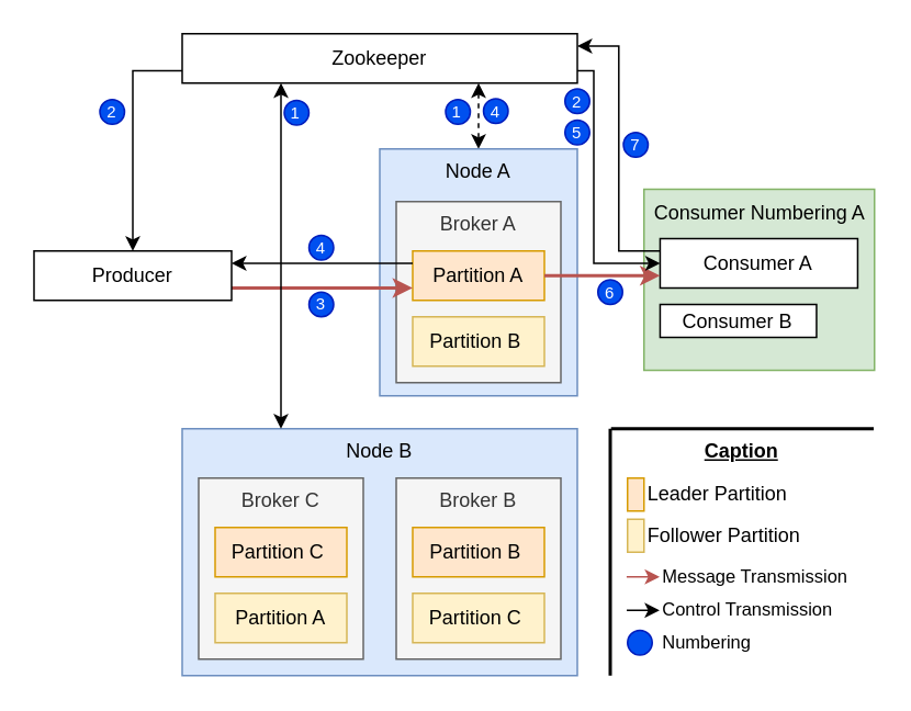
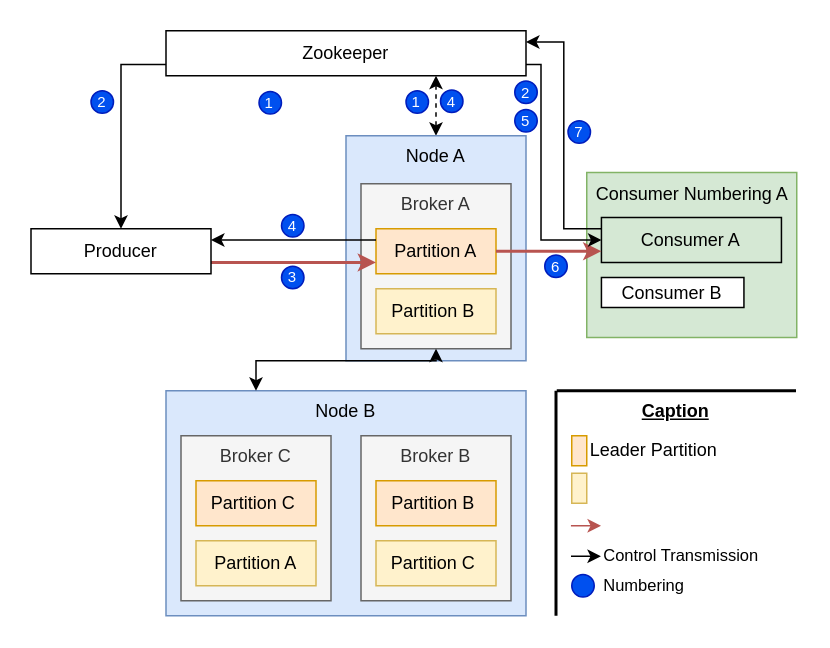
- <mxCell id="36" style="edgeStyle=orthogonalEdgeStyle;rounded=0;orthogonalLoop=1;jettySize=auto;html=1;exitX=0.25;exitY=0;exitDx=0;exitDy=0;entryX=0.25;entryY=1;entryDx=0;entryDy=0;startArrow=classic;startFill=1;" parent="1" source="12" target="4" edge="1"><mxGeometry relative="1" as="geometry" /></mxCell>
+ <mxCell id="36" style="edgeStyle=orthogonalEdgeStyle;rounded=0;orthogonalLoop=1;jettySize=auto;html=1;exitX=0.25;exitY=0;exitDx=0;exitDy=0;startArrow=classic;startFill=1;" parent="1" source="12" target="24" edge="1"><mxGeometry relative="1" as="geometry" /></mxCell>
- <mxCell id="31" value="Consumer A" style="rounded=0;whiteSpace=wrap;html=1;" parent="29" vertex="1"><mxGeometry x="9.786" y="30" width="120" height="30" as="geometry" /></mxCell>
+ <mxCell id="31" value="Consumer A" style="rounded=0;whiteSpace=wrap;html=1;fillColor=#d5e8d4;" parent="29" vertex="1"><mxGeometry x="9.786" y="30" width="120" height="30" as="geometry" /></mxCell>
- <mxCell id="7" value="Follower Partition" style="text;html=1;resizable=0;points=[];autosize=1;align=left;verticalAlign=top;spacingTop=-4;" parent="5" vertex="1"><mxGeometry x="10" width="110" height="20" as="geometry" /></mxCell>
- <mxCell id="49" value="&lt;span style=&quot;font-size: 11px; text-align: center;&quot;&gt;Message Transmission&lt;/span&gt;" style="text;html=1;resizable=0;points=[];autosize=1;align=left;verticalAlign=top;spacingTop=-4;labelBackgroundColor=none;" parent="47" vertex="1"><mxGeometry x="20.048" width="130" height="20" as="geometry" /></mxCell>
